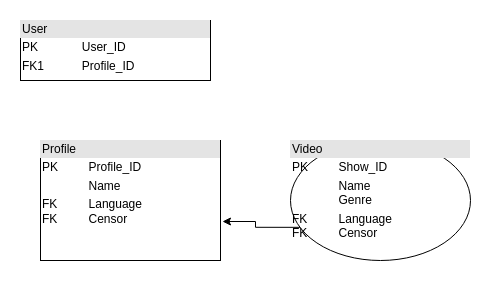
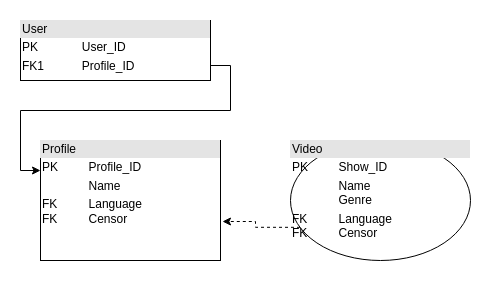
+ <mxCell id="2" style="edgeStyle=orthogonalEdgeStyle;rounded=0;orthogonalLoop=1;jettySize=auto;html=1;exitX=1;exitY=0.75;exitDx=0;exitDy=0;entryX=0;entryY=0.25;entryDx=0;entryDy=0;" edge="1" parent="1" source="3" target="4"><mxGeometry relative="1" as="geometry" /></mxCell>
- <mxCell id="5" style="edgeStyle=orthogonalEdgeStyle;rounded=0;orthogonalLoop=1;jettySize=auto;html=1;exitX=0;exitY=0.75;exitDx=0;exitDy=0;entryX=1.011;entryY=0.675;entryDx=0;entryDy=0;entryPerimeter=0;" edge="1" parent="1" source="6" target="4"><mxGeometry relative="1" as="geometry" /></mxCell>
+ <mxCell id="5" style="edgeStyle=orthogonalEdgeStyle;rounded=0;orthogonalLoop=1;jettySize=auto;html=1;exitX=0;exitY=0.75;exitDx=0;exitDy=0;entryX=1.011;entryY=0.675;entryDx=0;entryDy=0;entryPerimeter=0;dashed=1;" edge="1" parent="1" source="6" target="4"><mxGeometry relative="1" as="geometry" /></mxCell>
